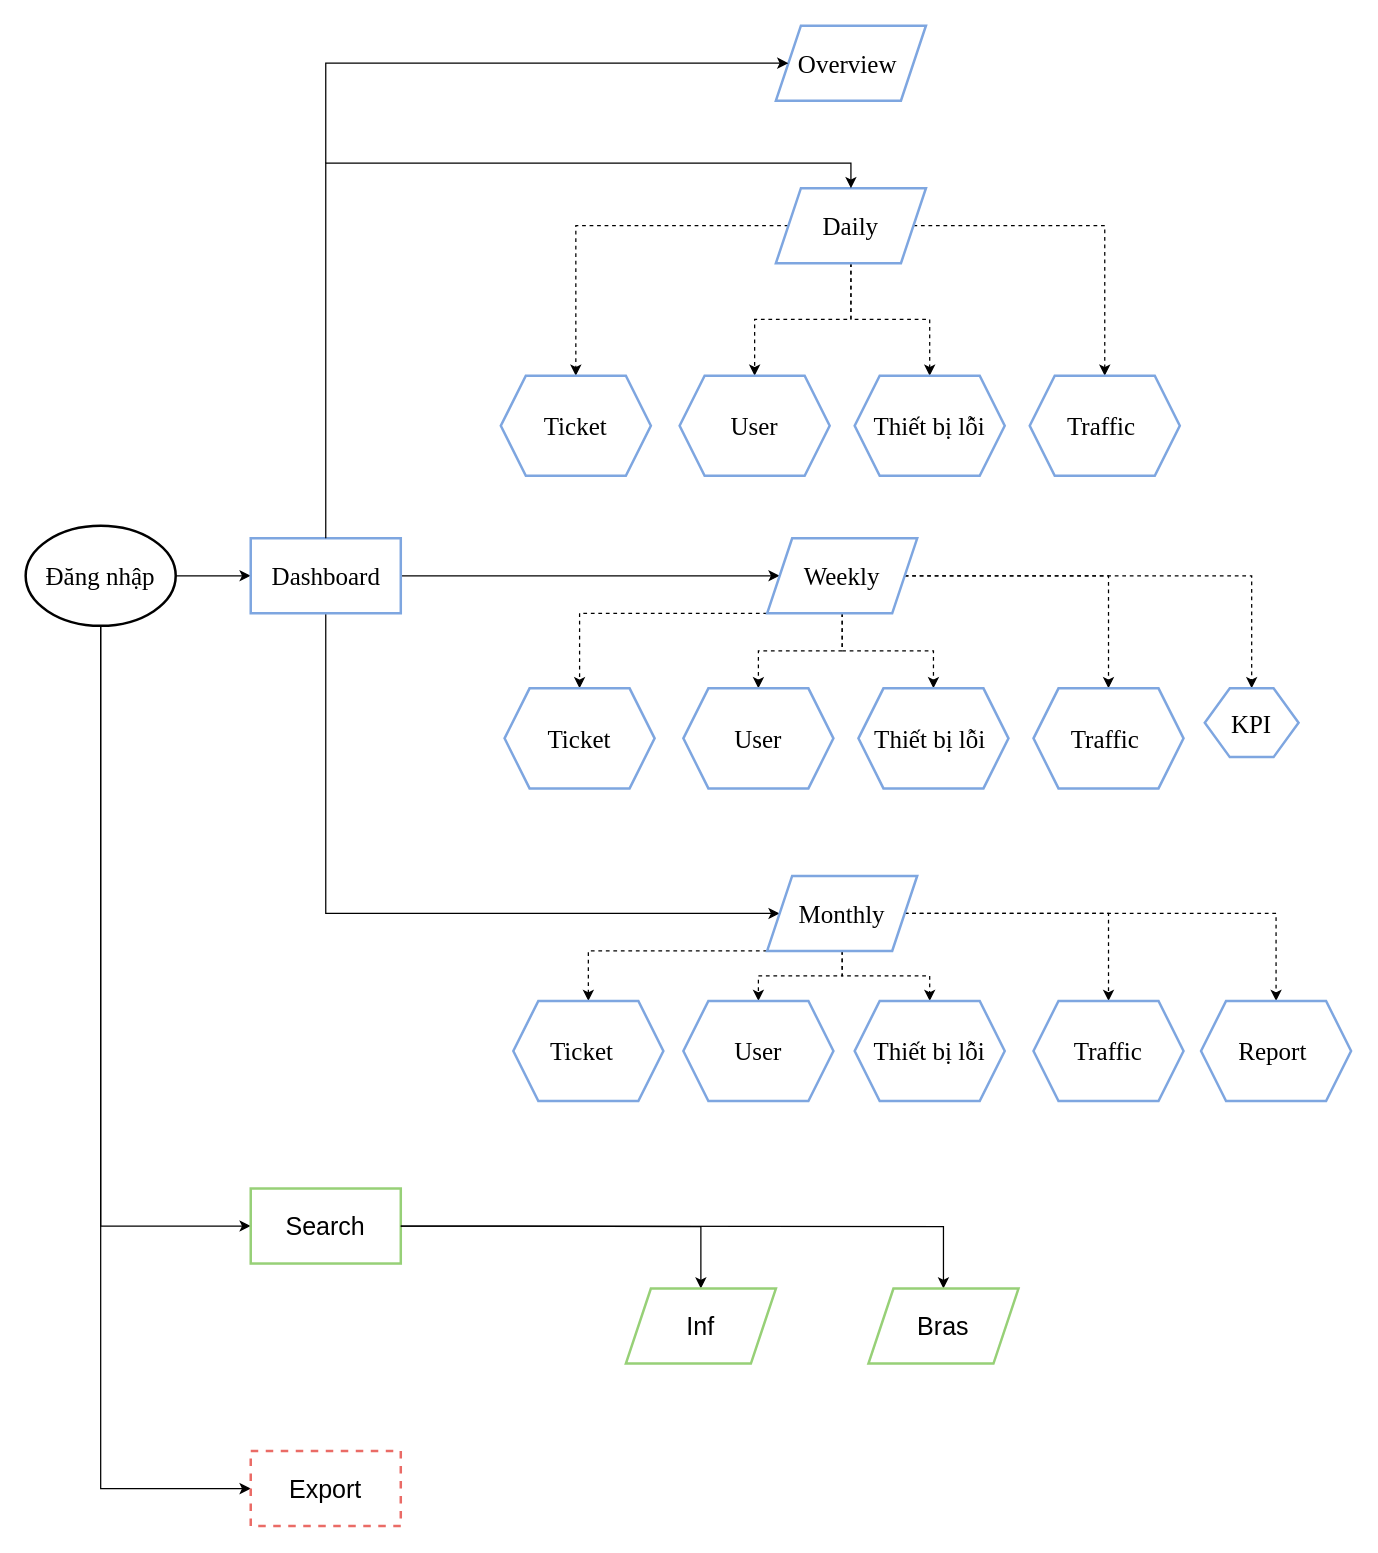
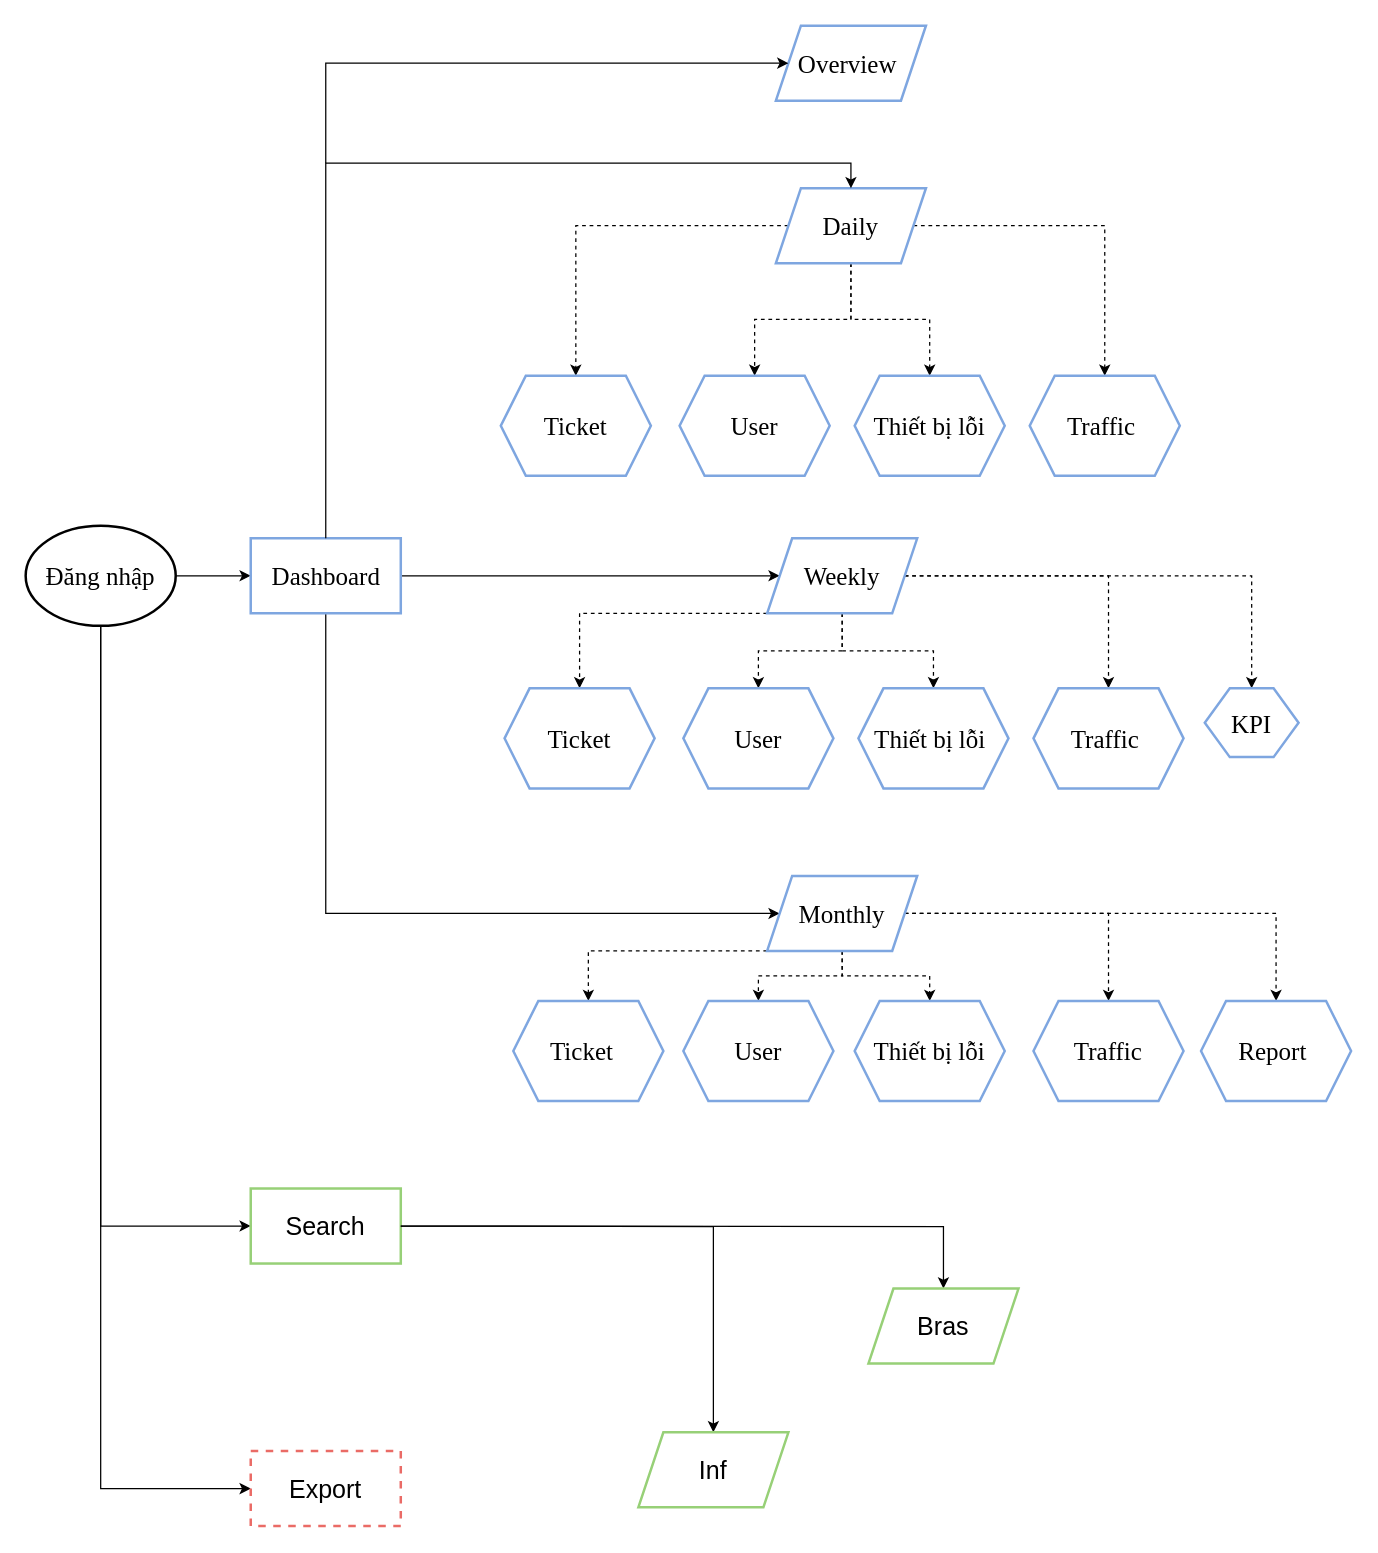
- <mxCell id="47" value="Inf" style="shape=parallelogram;perimeter=parallelogramPerimeter;whiteSpace=wrap;html=1;fixedSize=1;strokeWidth=2;labelBackgroundColor=default;fillColor=default;strokeColor=#97D077;fontColor=default;fontSize=20;" vertex="1" parent="1"><mxGeometry x="500" y="1030" width="120" height="60" as="geometry" /></mxCell>
+ <mxCell id="47" value="Inf" style="shape=parallelogram;perimeter=parallelogramPerimeter;whiteSpace=wrap;html=1;fixedSize=1;strokeWidth=2;labelBackgroundColor=default;fillColor=default;strokeColor=#97D077;fontColor=default;fontSize=20;" vertex="1" parent="1"><mxGeometry x="510" y="1145" width="120" height="60" as="geometry" /></mxCell>
